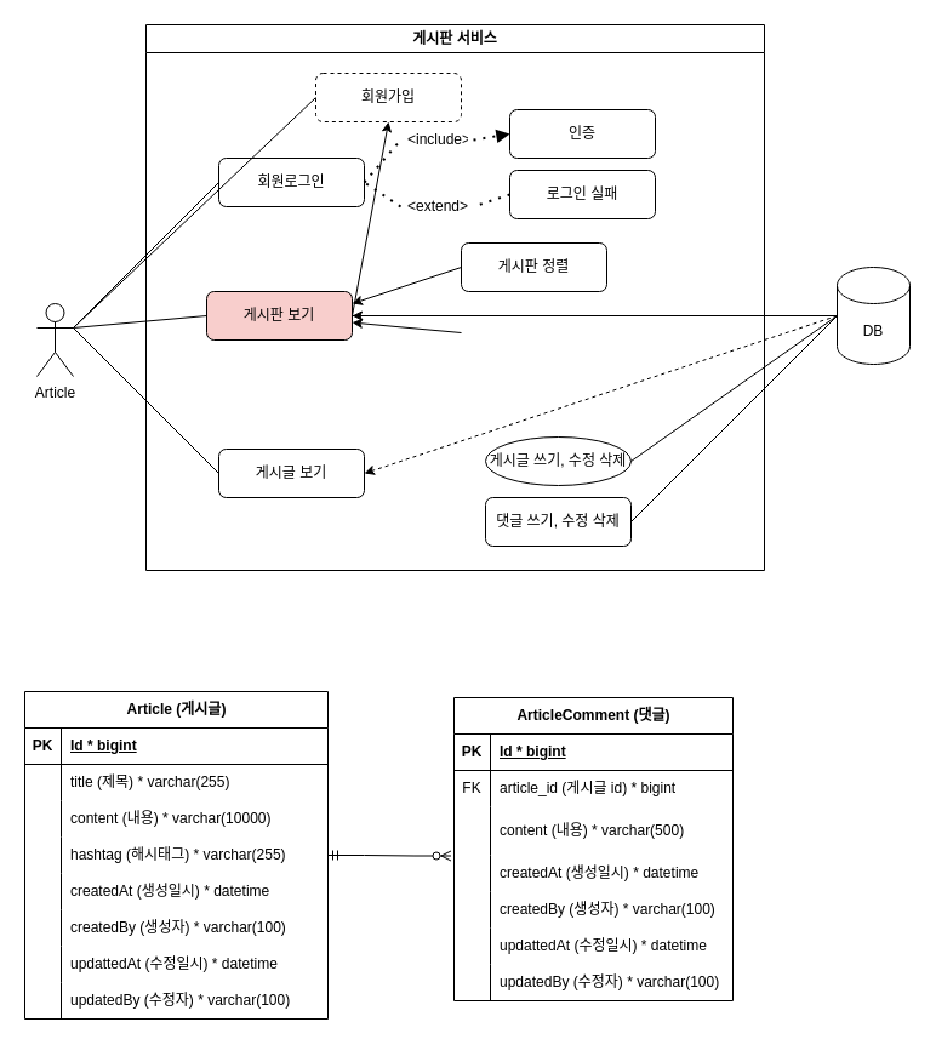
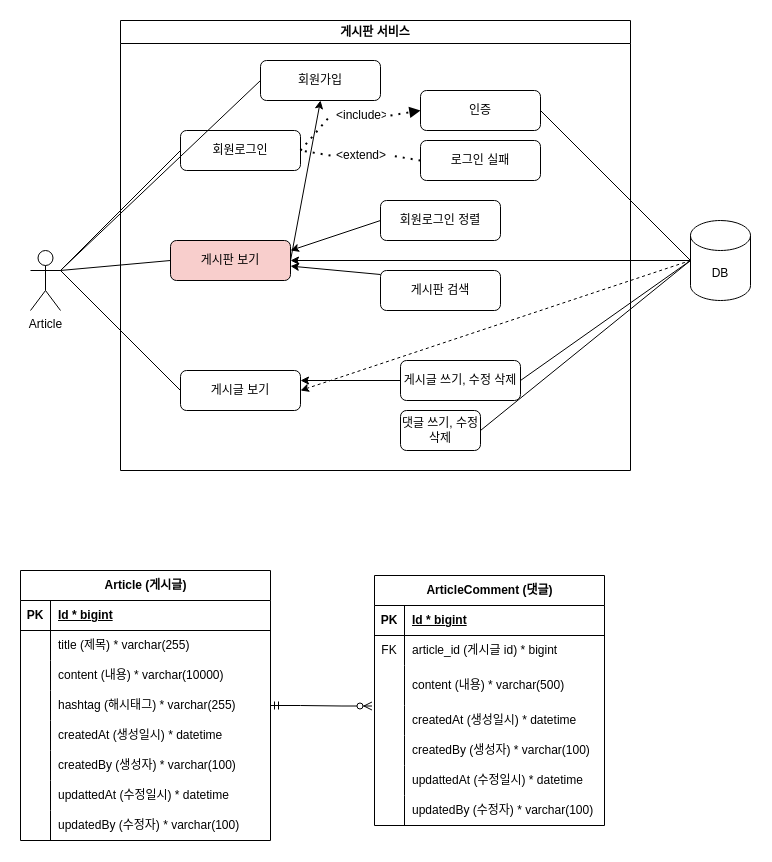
- <mxCell id="4" value="회원가입" style="rounded=1;whiteSpace=wrap;html=1;dashed=1;" vertex="1" parent="3"><mxGeometry x="140" y="40" width="120" height="40" as="geometry" /></mxCell>
+ <mxCell id="4" value="회원가입" style="rounded=1;whiteSpace=wrap;html=1;" vertex="1" parent="3"><mxGeometry x="140" y="40" width="120" height="40" as="geometry" /></mxCell>
- <mxCell id="19" value="&amp;lt;extend&amp;gt;" style="text;strokeColor=none;fillColor=none;align=left;verticalAlign=middle;spacingLeft=4;spacingRight=4;overflow=hidden;points=[[0,0.5],[1,0.5]];portConstraint=eastwest;rotatable=0;whiteSpace=wrap;html=1;" vertex="1" parent="3"><mxGeometry x="210" y="135" width="60" height="30" as="geometry" /></mxCell>
+ <mxCell id="19" value="&amp;lt;extend&amp;gt;" style="text;strokeColor=none;fillColor=none;align=left;verticalAlign=middle;spacingLeft=4;spacingRight=4;overflow=hidden;points=[[0,0.5],[1,0.5]];portConstraint=eastwest;rotatable=0;whiteSpace=wrap;html=1;" vertex="1" parent="3"><mxGeometry x="210" y="120" width="60" height="30" as="geometry" /></mxCell>
- <mxCell id="9" value="게시판 정렬" style="rounded=1;whiteSpace=wrap;html=1;" vertex="1" parent="3"><mxGeometry x="260" y="180" width="120" height="40" as="geometry" /></mxCell>
+ <mxCell id="9" value="회원로그인 정렬" style="rounded=1;whiteSpace=wrap;html=1;" vertex="1" parent="3"><mxGeometry x="260" y="180" width="120" height="40" as="geometry" /></mxCell>
- <mxCell id="31" value="" style="endArrow=none;html=1;rounded=0;exitX=0;exitY=0.5;exitDx=0;exitDy=0;exitPerimeter=0;" edge="1" parent="1" source="30" target="5"><mxGeometry width="50" height="50" relative="1" as="geometry"><mxPoint x="350" y="240" as="sourcePoint" /><mxPoint x="400" y="190" as="targetPoint" /></mxGeometry></mxCell>
+ <mxCell id="31" value="" style="endArrow=none;html=1;rounded=0;exitX=0;exitY=0.5;exitDx=0;exitDy=0;exitPerimeter=0;entryX=1;entryY=0.5;entryDx=0;entryDy=0;" edge="1" parent="1" source="30" target="7"><mxGeometry width="50" height="50" relative="1" as="geometry"><mxPoint x="350" y="240" as="sourcePoint" /><mxPoint x="400" y="190" as="targetPoint" /></mxGeometry></mxCell>
+ <mxCell id="10" value="게시판 검색" style="rounded=1;whiteSpace=wrap;html=1;" vertex="1" parent="3"><mxGeometry x="260" y="250" width="120" height="40" as="geometry" /></mxCell>
+ <mxCell id="24" value="" style="endArrow=classic;html=1;rounded=0;exitX=0;exitY=0.5;exitDx=0;exitDy=0;entryX=1;entryY=0.25;entryDx=0;entryDy=0;" edge="1" parent="3" source="12" target="11"><mxGeometry width="50" height="50" relative="1" as="geometry"><mxPoint x="160" y="260" as="sourcePoint" /><mxPoint x="210" y="210" as="targetPoint" /></mxGeometry></mxCell>
- <mxCell id="12" value="게시글 쓰기, 수정 삭제" style="ellipse;whiteSpace=wrap;html=1;" vertex="1" parent="3"><mxGeometry x="280" y="340" width="120" height="40" as="geometry" /></mxCell>
+ <mxCell id="12" value="게시글 쓰기, 수정 삭제" style="rounded=1;whiteSpace=wrap;html=1;" vertex="1" parent="3"><mxGeometry x="280" y="340" width="120" height="40" as="geometry" /></mxCell>
- <mxCell id="13" value="댓글 쓰기, 수정 삭제" style="rounded=1;whiteSpace=wrap;html=1;" vertex="1" parent="3"><mxGeometry x="280" y="390" width="120" height="40" as="geometry" /></mxCell>
+ <mxCell id="13" value="댓글 쓰기, 수정 삭제" style="rounded=1;whiteSpace=wrap;html=1;" vertex="1" parent="3"><mxGeometry x="280" y="390" width="80" height="40" as="geometry" /></mxCell>
